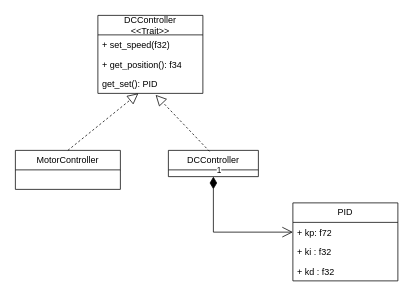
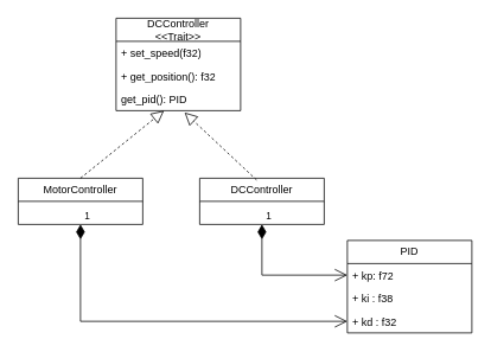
- <mxCell id="8" value="+ get_position(): f34" style="text;strokeColor=none;fillColor=none;align=left;verticalAlign=top;spacingLeft=4;spacingRight=4;overflow=hidden;rotatable=0;points=[[0,0.5],[1,0.5]];portConstraint=eastwest;whiteSpace=wrap;html=1;" vertex="1" parent="6"><mxGeometry y="52" width="140" height="26" as="geometry" /></mxCell>
+ <mxCell id="8" value="+ get_position(): f32" style="text;strokeColor=none;fillColor=none;align=left;verticalAlign=top;spacingLeft=4;spacingRight=4;overflow=hidden;rotatable=0;points=[[0,0.5],[1,0.5]];portConstraint=eastwest;whiteSpace=wrap;html=1;" vertex="1" parent="6"><mxGeometry y="52" width="140" height="26" as="geometry" /></mxCell>
- <mxCell id="9" value="get_set(): PID" style="text;strokeColor=none;fillColor=none;align=left;verticalAlign=top;spacingLeft=4;spacingRight=4;overflow=hidden;rotatable=0;points=[[0,0.5],[1,0.5]];portConstraint=eastwest;whiteSpace=wrap;html=1;" vertex="1" parent="6"><mxGeometry y="78" width="140" height="26" as="geometry" /></mxCell>
+ <mxCell id="9" value="get_pid(): PID" style="text;strokeColor=none;fillColor=none;align=left;verticalAlign=top;spacingLeft=4;spacingRight=4;overflow=hidden;rotatable=0;points=[[0,0.5],[1,0.5]];portConstraint=eastwest;whiteSpace=wrap;html=1;" vertex="1" parent="6"><mxGeometry y="78" width="140" height="26" as="geometry" /></mxCell>
- <mxCell id="11" value="DCController" style="swimlane;fontStyle=0;childLayout=stackLayout;horizontal=1;startSize=26;fillColor=none;horizontalStack=0;resizeParent=1;resizeParentMax=0;resizeLast=0;collapsible=1;marginBottom=0;whiteSpace=wrap;html=1;" vertex="1" parent="1"><mxGeometry x="224" y="200" width="120" height="35" as="geometry" /></mxCell>
+ <mxCell id="11" value="DCController" style="swimlane;fontStyle=0;childLayout=stackLayout;horizontal=1;startSize=26;fillColor=none;horizontalStack=0;resizeParent=1;resizeParentMax=0;resizeLast=0;collapsible=1;marginBottom=0;whiteSpace=wrap;html=1;" vertex="1" parent="1"><mxGeometry x="224" y="200" width="140" height="52" as="geometry" /></mxCell>
- <mxCell id="4" value="+ ki : f32" style="text;strokeColor=none;fillColor=none;align=left;verticalAlign=top;spacingLeft=4;spacingRight=4;overflow=hidden;rotatable=0;points=[[0,0.5],[1,0.5]];portConstraint=eastwest;whiteSpace=wrap;html=1;" vertex="1" parent="2"><mxGeometry y="52" width="140" height="26" as="geometry" /></mxCell>
+ <mxCell id="4" value="+ ki : f38" style="text;strokeColor=none;fillColor=none;align=left;verticalAlign=top;spacingLeft=4;spacingRight=4;overflow=hidden;rotatable=0;points=[[0,0.5],[1,0.5]];portConstraint=eastwest;whiteSpace=wrap;html=1;" vertex="1" parent="2"><mxGeometry y="52" width="140" height="26" as="geometry" /></mxCell>
+ <mxCell id="14" value="1" style="endArrow=open;html=1;endSize=12;startArrow=diamondThin;startSize=14;startFill=1;edgeStyle=orthogonalEdgeStyle;align=left;verticalAlign=bottom;rounded=0;exitX=0.5;exitY=1;exitDx=0;exitDy=0;entryX=0;entryY=0.5;entryDx=0;entryDy=0;" edge="1" parent="1" source="10" target="5"><mxGeometry x="-1" y="3" relative="1" as="geometry"><mxPoint x="200" y="350" as="sourcePoint" /><mxPoint x="360" y="350" as="targetPoint" /></mxGeometry></mxCell>
